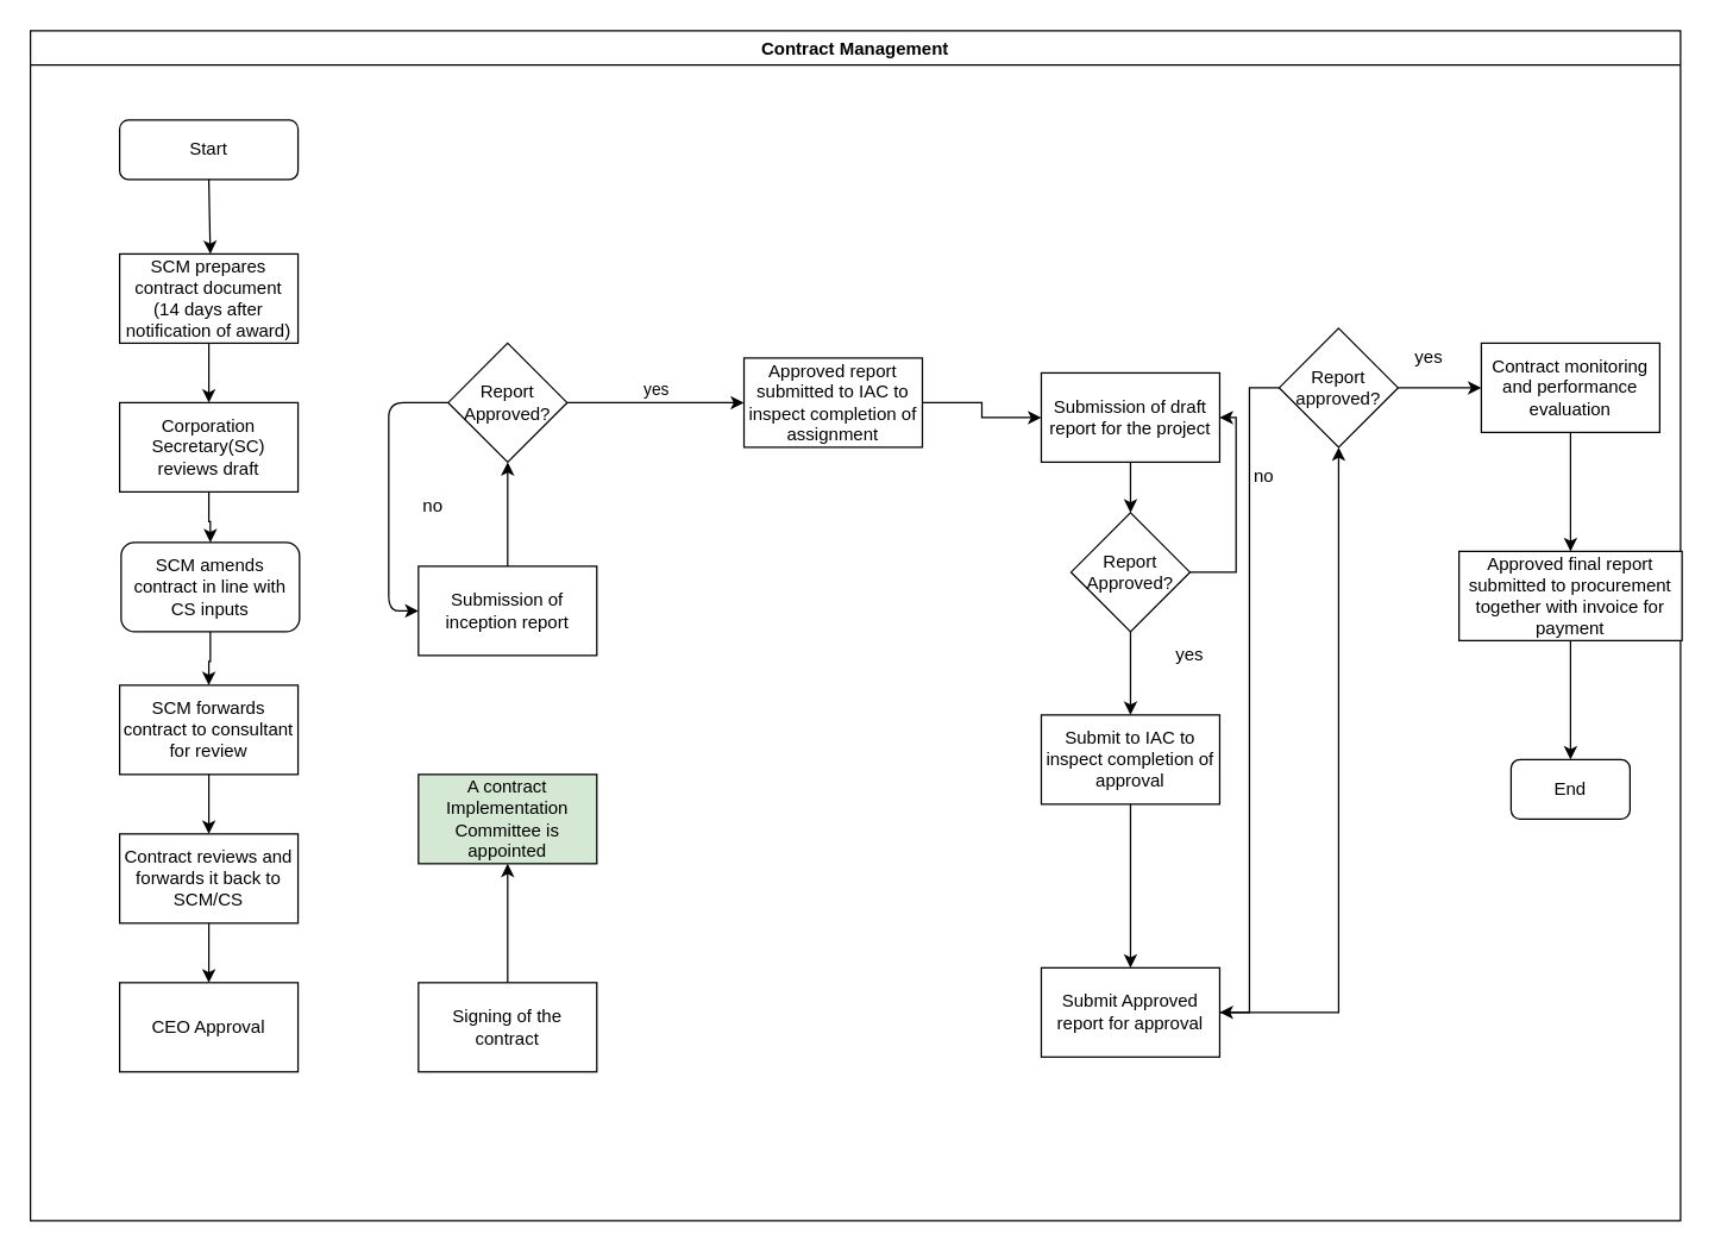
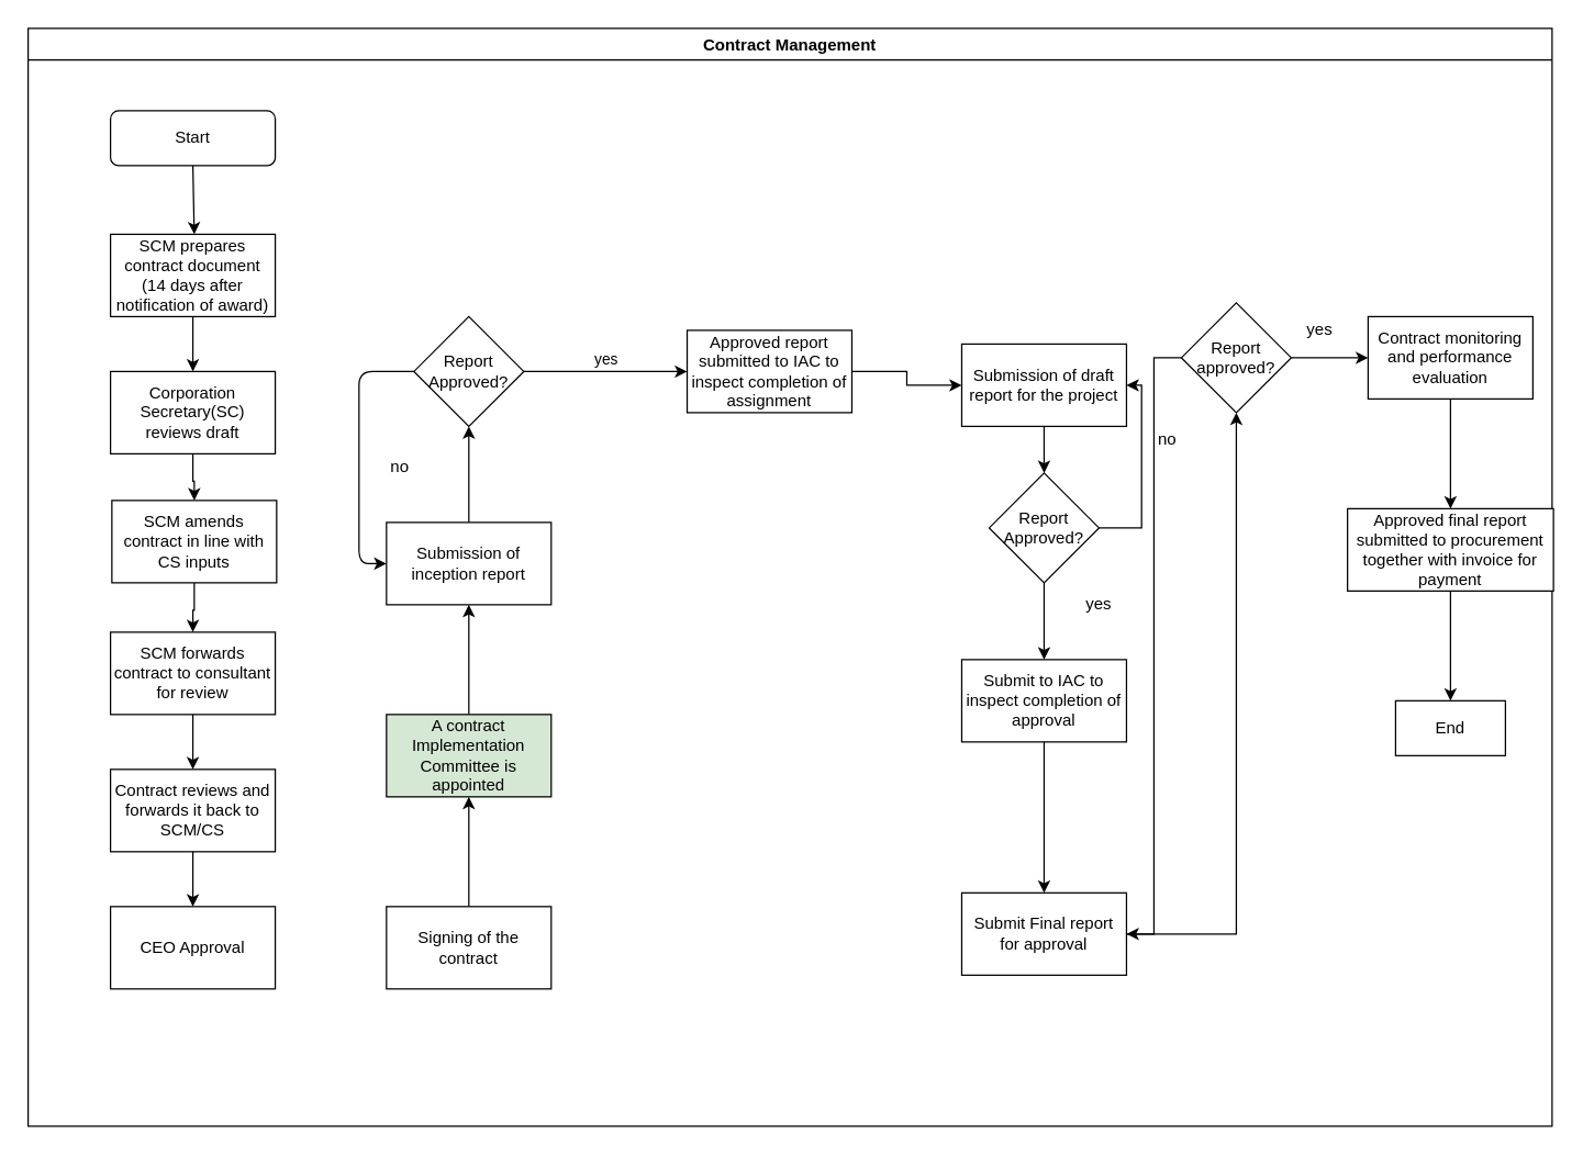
- <mxCell id="32" value="SCM amends contract in line with CS inputs" style="whiteSpace=wrap;html=1;rounded=1;" vertex="1" parent="1"><mxGeometry x="81" y="364" width="120" height="60" as="geometry" /></mxCell>
+ <mxCell id="32" value="SCM amends contract in line with CS inputs" style="whiteSpace=wrap;html=1;rounded=0;" vertex="1" parent="1"><mxGeometry x="81" y="364" width="120" height="60" as="geometry" /></mxCell>
+ <mxCell id="36" value="" style="edgeStyle=orthogonalEdgeStyle;rounded=0;orthogonalLoop=1;jettySize=auto;html=1;" edge="1" parent="1" source="37" target="39"><mxGeometry relative="1" as="geometry" /></mxCell>
- <mxCell id="23" value="End" style="rounded=1;whiteSpace=wrap;html=1;" vertex="1" parent="2"><mxGeometry x="996" y="490" width="80" height="40" as="geometry" /></mxCell>
+ <mxCell id="23" value="End" style="whiteSpace=wrap;html=1;rounded=0;" vertex="1" parent="2"><mxGeometry x="996" y="490" width="80" height="40" as="geometry" /></mxCell>
- <mxCell id="16" value="Submit Approved report for approval" style="whiteSpace=wrap;html=1;rounded=0;" vertex="1" parent="2"><mxGeometry x="680" y="630" width="120" height="60" as="geometry" /></mxCell>
+ <mxCell id="16" value="Submit Final report for approval" style="whiteSpace=wrap;html=1;rounded=0;" vertex="1" parent="2"><mxGeometry x="680" y="630" width="120" height="60" as="geometry" /></mxCell>
